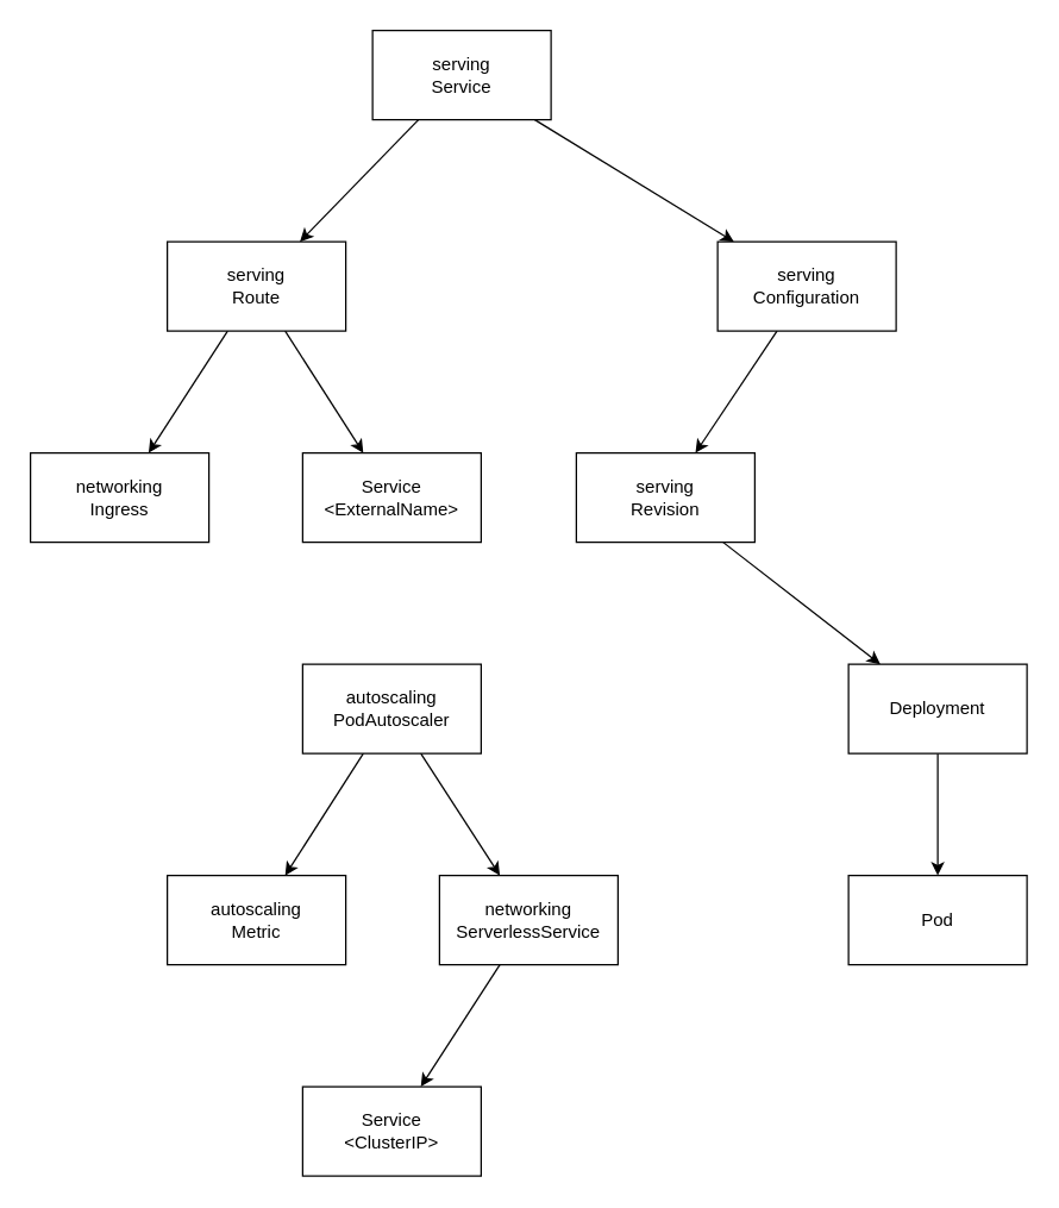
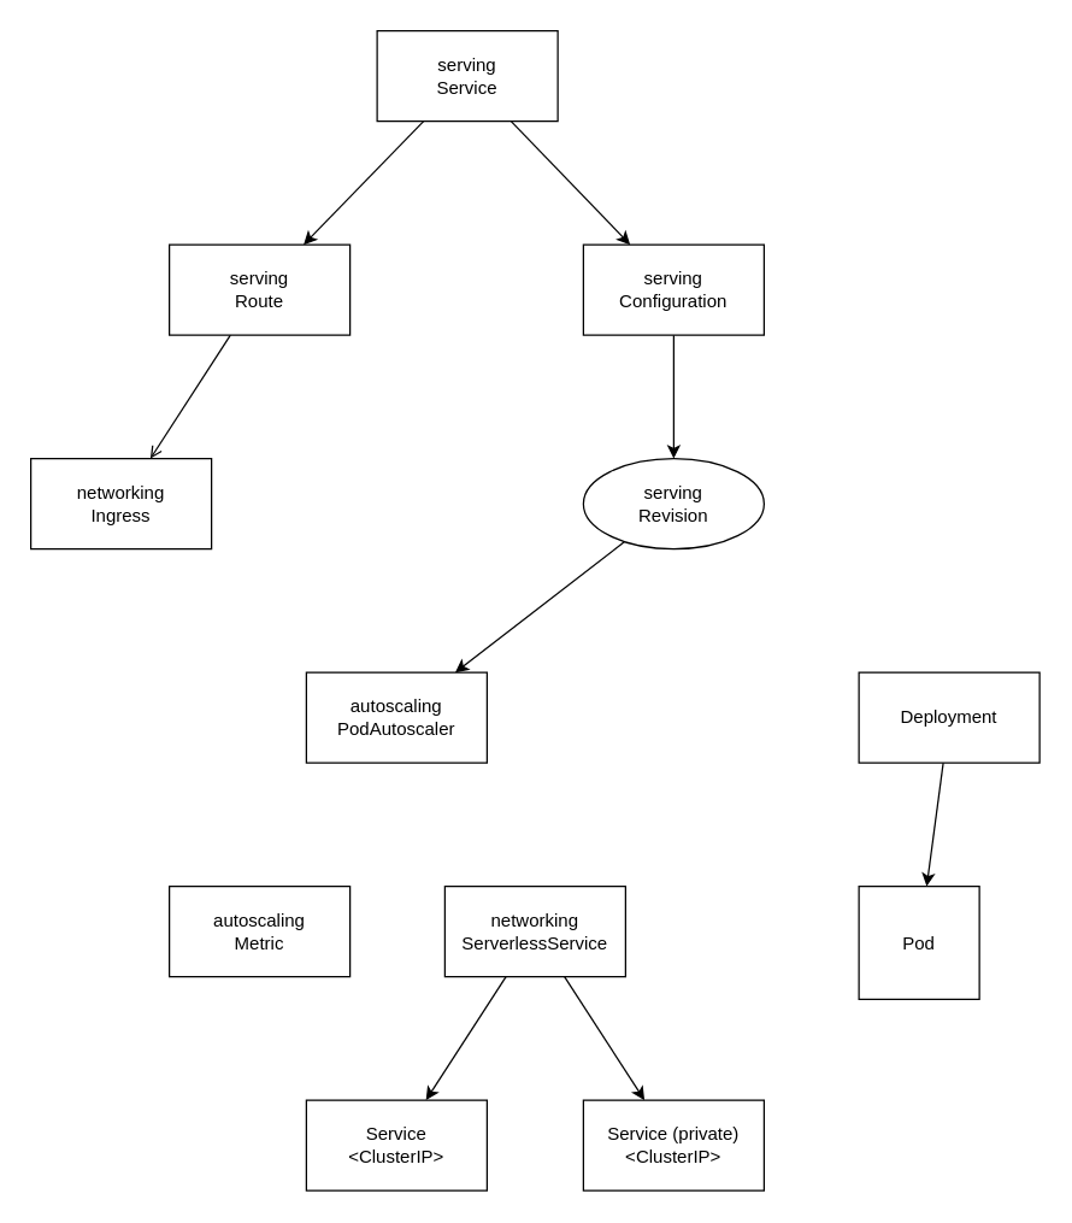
- <mxCell id="11" value="serving&lt;div&gt;Configuration&lt;/div&gt;" style="rounded=0;whiteSpace=wrap;html=1;" vertex="1" parent="1"><mxGeometry x="482" y="162" width="120" height="60" as="geometry" /></mxCell>
+ <mxCell id="11" value="serving&lt;div&gt;Configuration&lt;/div&gt;" style="rounded=0;whiteSpace=wrap;html=1;" vertex="1" parent="1"><mxGeometry x="387" y="162" width="120" height="60" as="geometry" /></mxCell>
- <mxCell id="8" style="edgeStyle=none;rounded=0;orthogonalLoop=1;jettySize=auto;html=1;" edge="1" parent="1" source="9" target="26"><mxGeometry relative="1" as="geometry" /></mxCell>
- <mxCell id="5" style="edgeStyle=none;rounded=0;orthogonalLoop=1;jettySize=auto;html=1;" edge="1" parent="1" source="9" target="19"><mxGeometry relative="1" as="geometry" /></mxCell>
+ <mxCell id="5" style="edgeStyle=none;rounded=0;orthogonalLoop=1;jettySize=auto;html=1;endArrow=open;" edge="1" parent="1" source="9" target="19"><mxGeometry relative="1" as="geometry" /></mxCell>
- <mxCell id="26" value="Service&lt;div&gt;&amp;lt;ExternalName&amp;gt;&lt;/div&gt;" style="rounded=0;whiteSpace=wrap;html=1;" vertex="1" parent="1"><mxGeometry x="203" y="304" width="120" height="60" as="geometry" /></mxCell>
- <mxCell id="14" value="serving&lt;div&gt;Revision&lt;/div&gt;" style="rounded=0;whiteSpace=wrap;html=1;" vertex="1" parent="1"><mxGeometry x="387" y="304" width="120" height="60" as="geometry" /></mxCell>
+ <mxCell id="14" value="serving&lt;div&gt;Revision&lt;/div&gt;" style="ellipse;whiteSpace=wrap;html=1;" vertex="1" parent="1"><mxGeometry x="387" y="304" width="120" height="60" as="geometry" /></mxCell>
+ <mxCell id="12" style="edgeStyle=none;rounded=0;orthogonalLoop=1;jettySize=auto;html=1;" edge="1" parent="1" source="14" target="18"><mxGeometry relative="1" as="geometry" /></mxCell>
- <mxCell id="13" style="edgeStyle=none;rounded=0;orthogonalLoop=1;jettySize=auto;html=1;" edge="1" parent="1" source="14" target="23"><mxGeometry relative="1" as="geometry" /></mxCell>
- <mxCell id="17" style="edgeStyle=none;rounded=0;orthogonalLoop=1;jettySize=auto;html=1;" edge="1" parent="1" source="18" target="20"><mxGeometry relative="1" as="geometry" /></mxCell>
- <mxCell id="16" style="edgeStyle=none;rounded=0;orthogonalLoop=1;jettySize=auto;html=1;" edge="1" parent="1" source="18" target="15"><mxGeometry relative="1" as="geometry" /></mxCell>
- <mxCell id="24" value="Pod" style="rounded=0;whiteSpace=wrap;html=1;" vertex="1" parent="1"><mxGeometry x="570" y="588" width="120" height="60" as="geometry" /></mxCell>
+ <mxCell id="24" value="Pod" style="rounded=0;whiteSpace=wrap;html=1;" vertex="1" parent="1"><mxGeometry x="570" y="588" width="80" height="75" as="geometry" /></mxCell>
+ <mxCell id="7" style="edgeStyle=none;rounded=0;orthogonalLoop=1;jettySize=auto;html=1;" edge="1" parent="1" source="15" target="25"><mxGeometry relative="1" as="geometry" /></mxCell>
+ <mxCell id="25" value="Service (private)&lt;div&gt;&amp;lt;ClusterIP&amp;gt;&lt;/div&gt;" style="rounded=0;whiteSpace=wrap;html=1;" vertex="1" parent="1"><mxGeometry x="387" y="730" width="120" height="60" as="geometry" /></mxCell>
